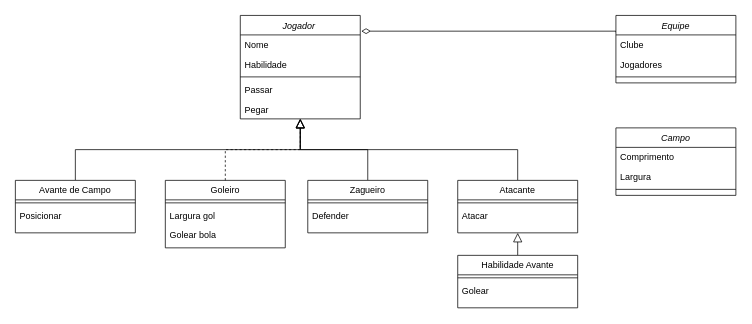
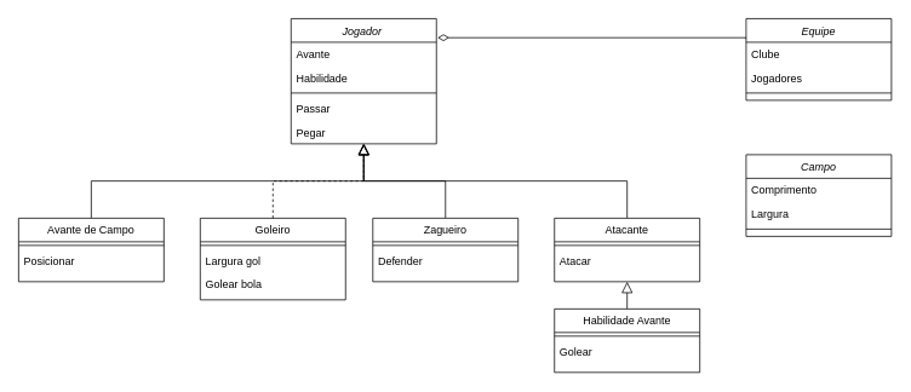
- <mxCell id="3" value="Nome" style="text;align=left;verticalAlign=top;spacingLeft=4;spacingRight=4;overflow=hidden;rotatable=0;points=[[0,0.5],[1,0.5]];portConstraint=eastwest;" parent="2" vertex="1"><mxGeometry y="26" width="160" height="26" as="geometry" /></mxCell>
+ <mxCell id="3" value="Avante" style="text;align=left;verticalAlign=top;spacingLeft=4;spacingRight=4;overflow=hidden;rotatable=0;points=[[0,0.5],[1,0.5]];portConstraint=eastwest;" parent="2" vertex="1"><mxGeometry y="26" width="160" height="26" as="geometry" /></mxCell>
